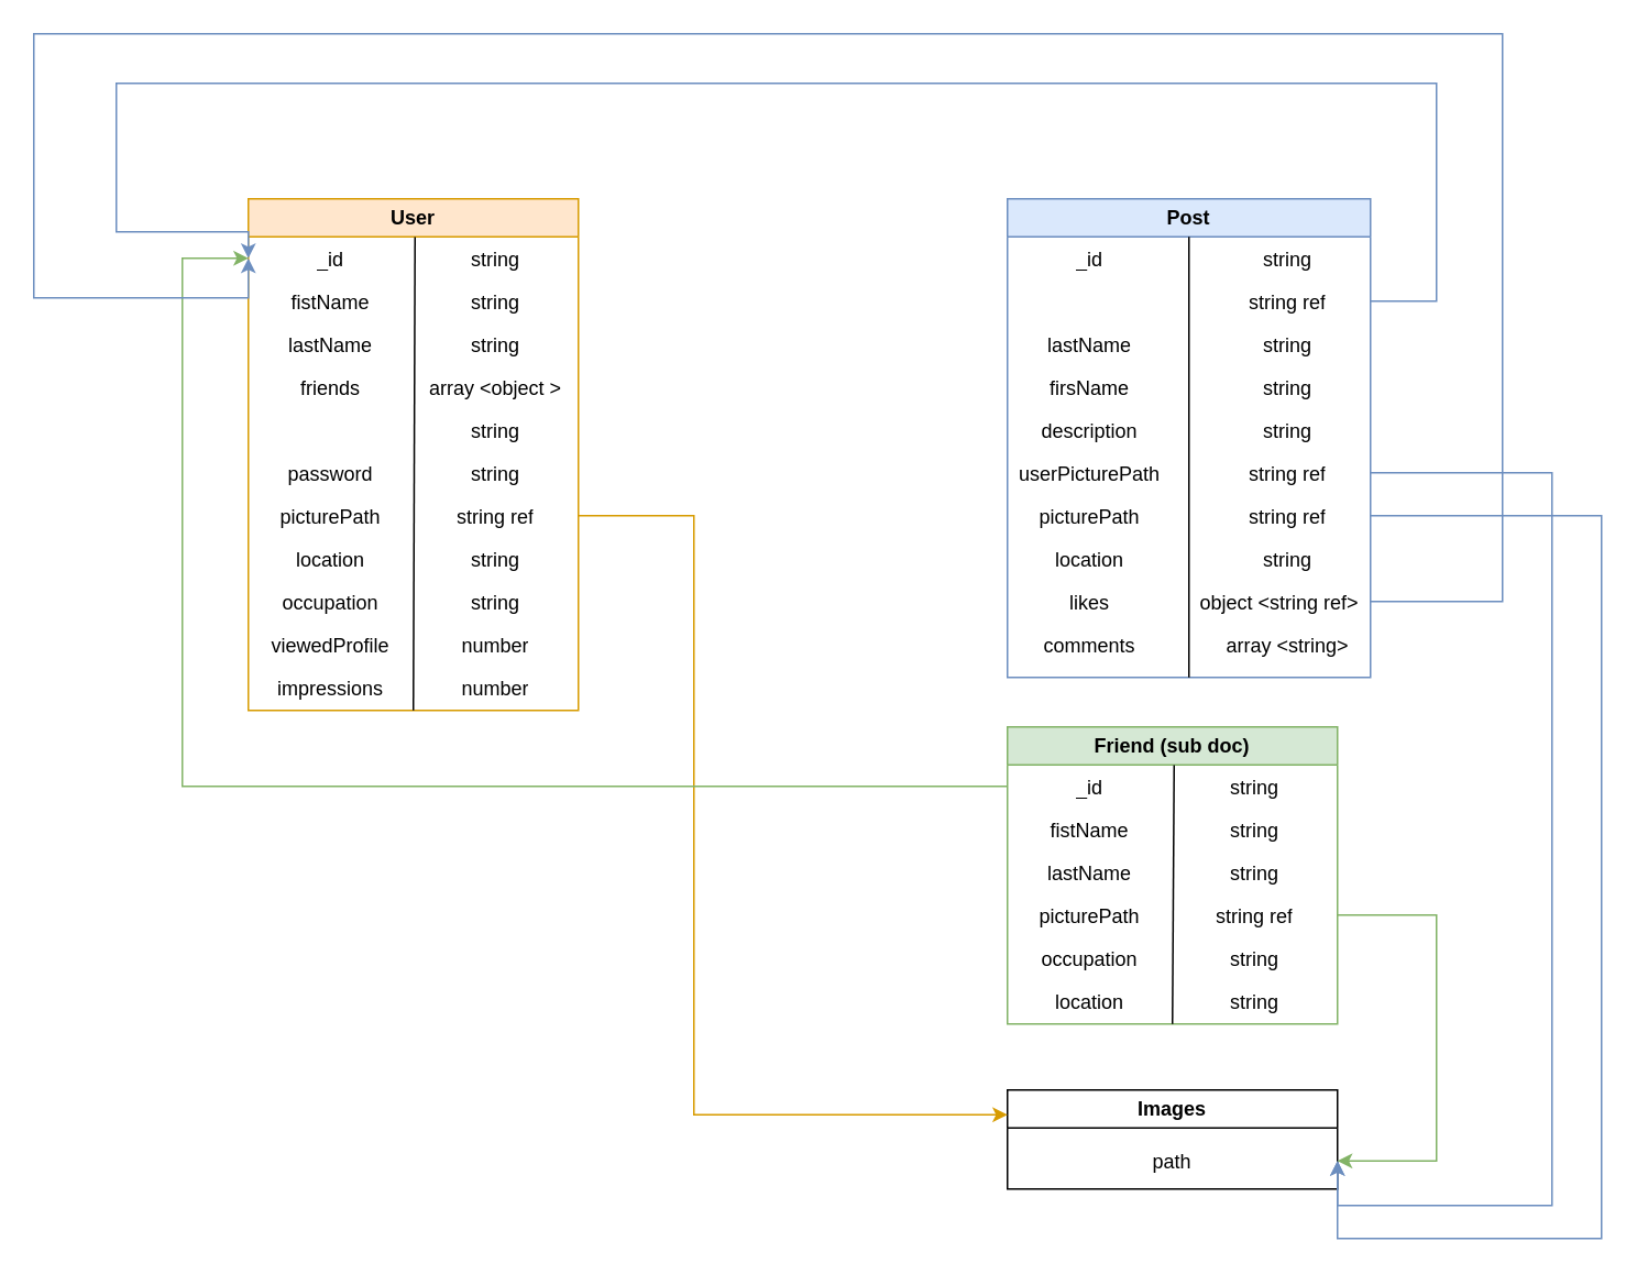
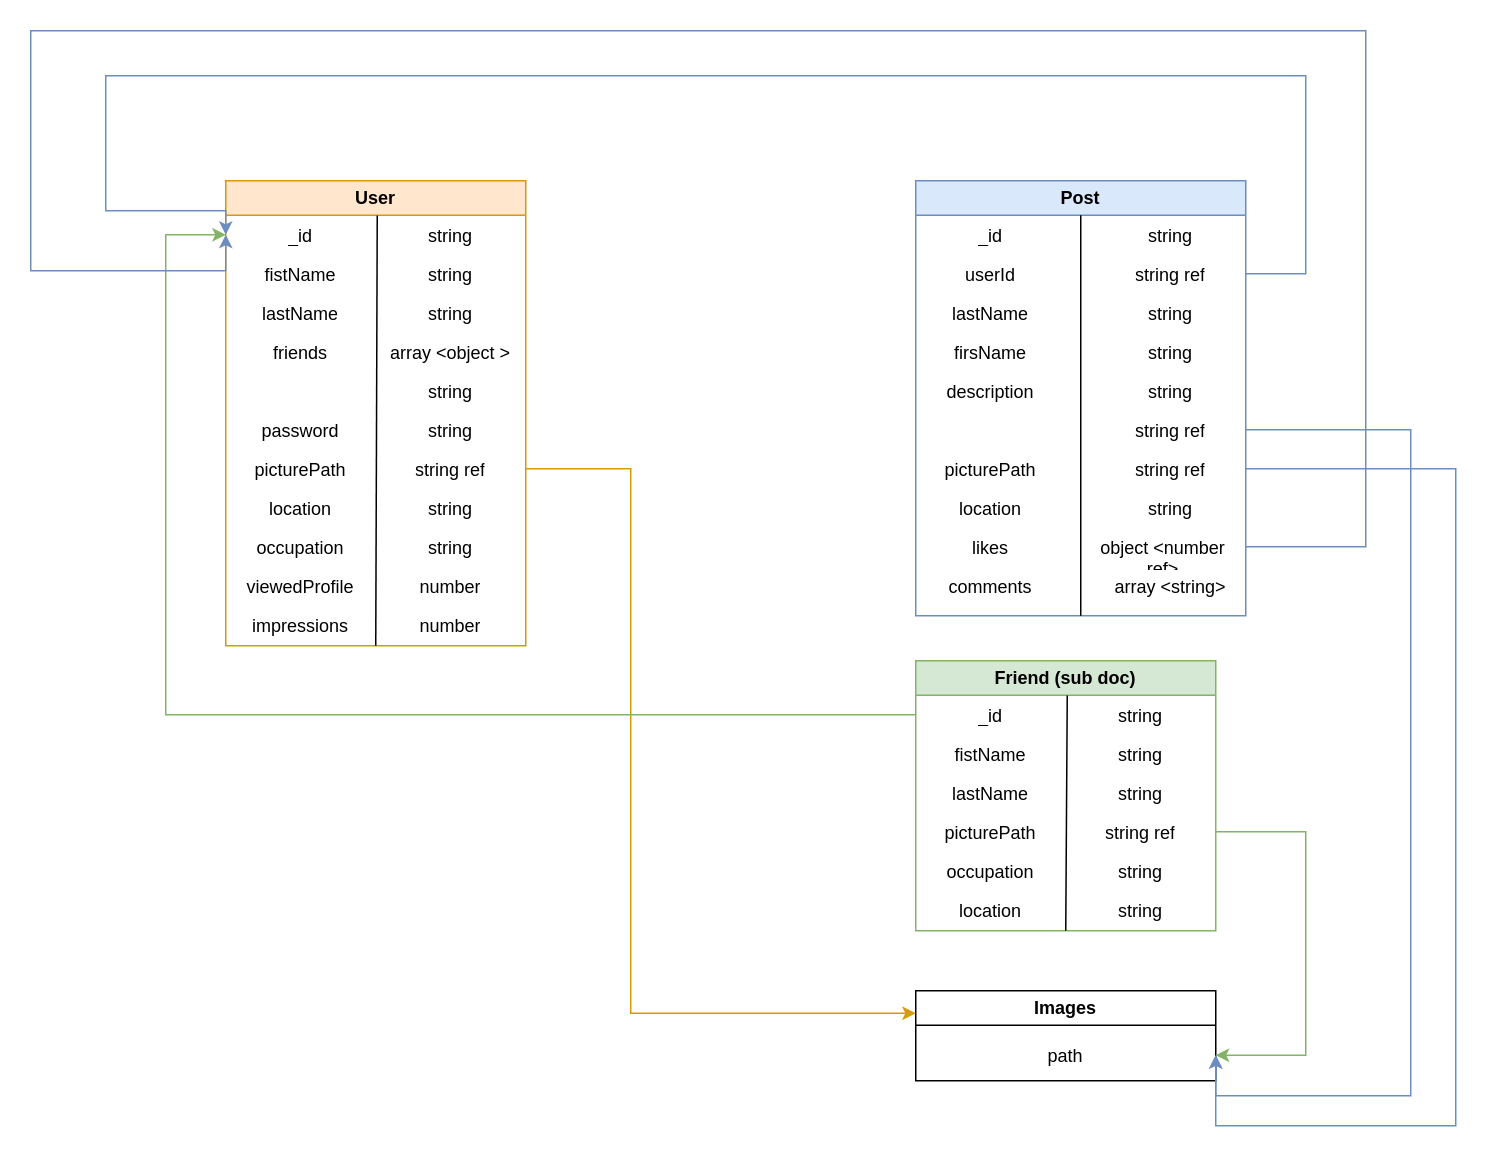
+ <mxCell id="29" value="userId" style="text;html=1;strokeColor=none;fillColor=none;align=center;verticalAlign=top;spacingLeft=4;spacingRight=4;whiteSpace=wrap;overflow=hidden;rotatable=0;points=[[0,0.5],[1,0.5]];portConstraint=eastwest;container=0;" vertex="1" parent="25"><mxGeometry y="49" width="100" height="26" as="geometry" /></mxCell>
- <mxCell id="37" value="userPicturePath" style="text;html=1;strokeColor=none;fillColor=none;align=center;verticalAlign=top;spacingLeft=4;spacingRight=4;whiteSpace=wrap;overflow=hidden;rotatable=0;points=[[0,0.5],[1,0.5]];portConstraint=eastwest;container=0;" vertex="1" parent="25"><mxGeometry y="153" width="100" height="26" as="geometry" /></mxCell>
- <mxCell id="44" value="object &amp;lt;string ref&amp;gt;" style="text;html=1;strokeColor=none;fillColor=none;align=center;verticalAlign=top;spacingLeft=4;spacingRight=4;whiteSpace=wrap;overflow=hidden;rotatable=0;points=[[0,0.5],[1,0.5]];portConstraint=eastwest;container=0;" vertex="1" parent="25"><mxGeometry x="110" y="231" width="110" height="26" as="geometry" /></mxCell>
+ <mxCell id="44" value="object &amp;lt;number ref&amp;gt;" style="text;html=1;strokeColor=none;fillColor=none;align=center;verticalAlign=top;spacingLeft=4;spacingRight=4;whiteSpace=wrap;overflow=hidden;rotatable=0;points=[[0,0.5],[1,0.5]];portConstraint=eastwest;container=0;" vertex="1" parent="25"><mxGeometry x="110" y="231" width="110" height="26" as="geometry" /></mxCell>
